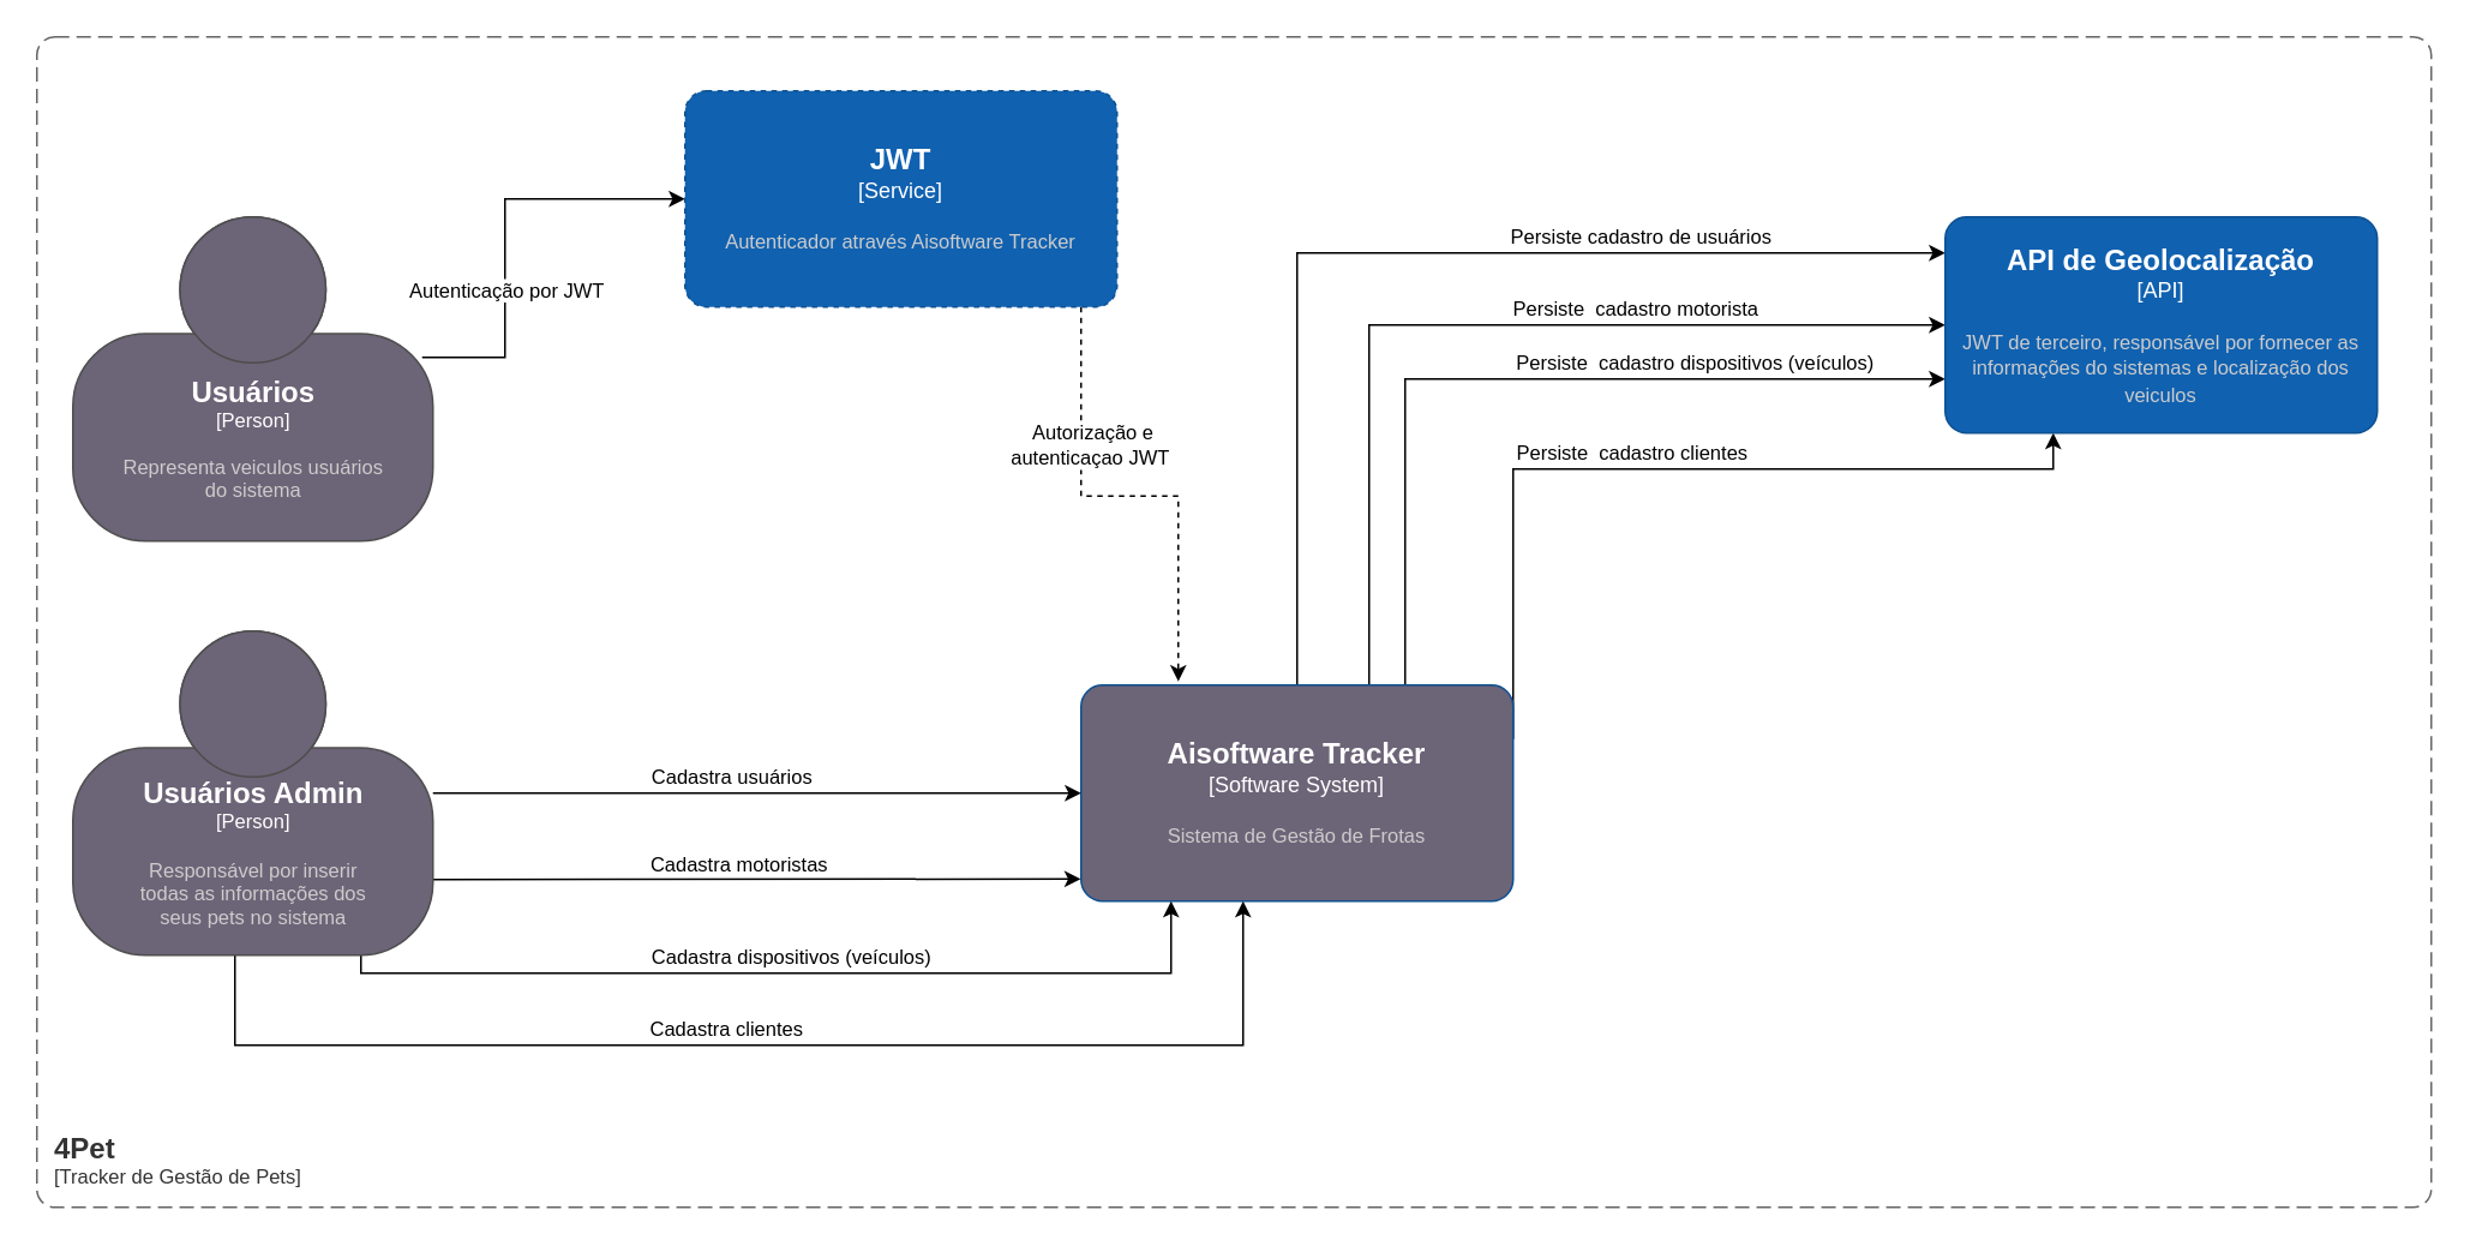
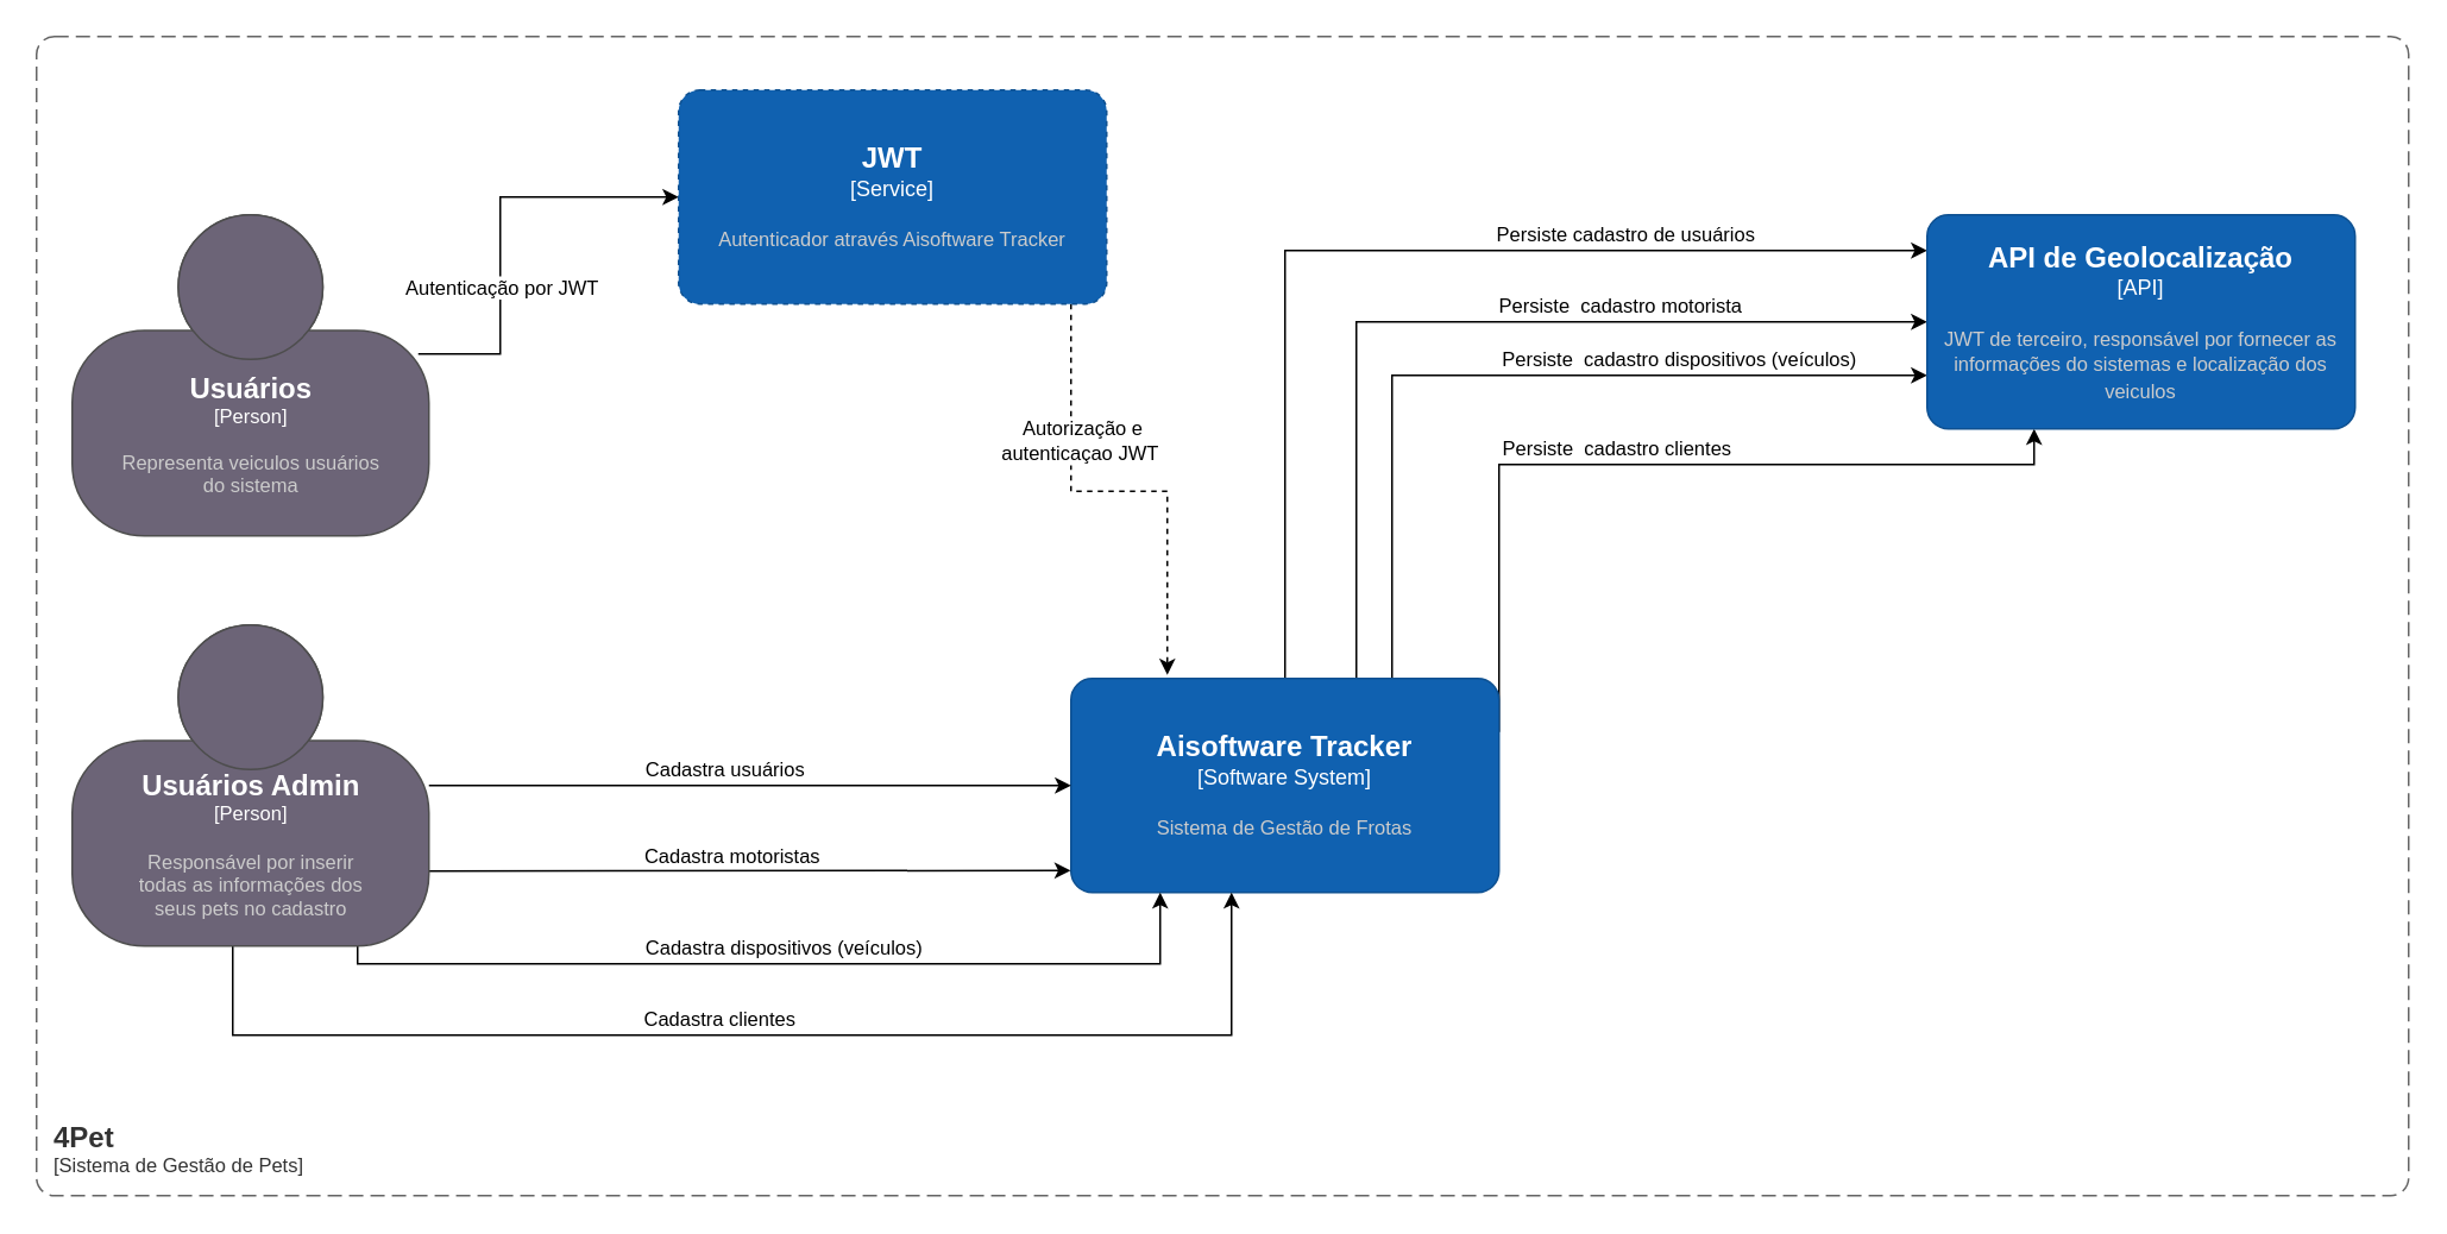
- <mxCell id="10" value="&lt;font style=&quot;font-size: 16px&quot;&gt;&lt;b&gt;Aisoftware Tracker&lt;/b&gt;&lt;/font&gt;&lt;div&gt;[Software System]&lt;/div&gt;&lt;br&gt;&lt;div&gt;&lt;font style=&quot;font-size: 11px&quot;&gt;&lt;font color=&quot;#cccccc&quot;&gt;Sistema de Gestão de Frotas &lt;/font&gt;&lt;/div&gt;" style="rounded=1;whiteSpace=wrap;html=1;labelBackgroundColor=none;fillColor=#6c6477;fontColor=#ffffff;align=center;arcSize=10;strokeColor=#0D5091;metaEdit=1;resizable=0;points=[[0.25,0,0],[0.5,0,0],[0.75,0,0],[1,0.25,0],[1,0.5,0],[1,0.75,0],[0.75,1,0],[0.5,1,0],[0.25,1,0],[0,0.75,0],[0,0.5,0],[0,0.25,0]];" vertex="1" parent="1"><mxGeometry y="380" width="240" height="120" as="geometry" x="600" /></mxCell>
+ <mxCell id="10" value="&lt;font style=&quot;font-size: 16px&quot;&gt;&lt;b&gt;Aisoftware Tracker&lt;/b&gt;&lt;/font&gt;&lt;div&gt;[Software System]&lt;/div&gt;&lt;br&gt;&lt;div&gt;&lt;font style=&quot;font-size: 11px&quot;&gt;&lt;font color=&quot;#cccccc&quot;&gt;Sistema de Gestão de Frotas &lt;/font&gt;&lt;/div&gt;" style="rounded=1;whiteSpace=wrap;html=1;labelBackgroundColor=none;fillColor=#1061B0;fontColor=#ffffff;align=center;arcSize=10;strokeColor=#0D5091;metaEdit=1;resizable=0;points=[[0.25,0,0],[0.5,0,0],[0.75,0,0],[1,0.25,0],[1,0.5,0],[1,0.75,0],[0.75,1,0],[0.5,1,0],[0.25,1,0],[0,0.75,0],[0,0.5,0],[0,0.25,0]];" vertex="1" parent="1"><mxGeometry y="380" width="240" height="120" as="geometry" x="600" /></mxCell>
- <mxCell id="21" value="&lt;font style=&quot;font-size: 16px&quot;&gt;&lt;b&gt;Usuários Admin&lt;/b&gt;&lt;/font&gt;&lt;div&gt;[Person]&lt;/div&gt;&lt;br&gt;&lt;div&gt;&lt;font style=&quot;font-size: 11px&quot;&gt;&lt;font color=&quot;#cccccc&quot;&gt;Responsável por inserir &#10;todas as informações dos &#10;seus pets no sistema&lt;/font&gt;&lt;/div&gt;" style="html=1;fontSize=11;dashed=0;whitespace=wrap;fillColor=#6C6477;strokeColor=#4D4D4D;fontColor=#ffffff;shape=mxgraph.c4.person2;align=center;metaEdit=1;points=[[0.5,0,0],[1,0.5,0],[1,0.75,0],[0.75,1,0],[0.5,1,0],[0.25,1,0],[0,0.75,0],[0,0.5,0]];resizable=0;" vertex="1" parent="1"><mxGeometry x="40" y="350" width="200" height="180" as="geometry" /></mxCell>
+ <mxCell id="21" value="&lt;font style=&quot;font-size: 16px&quot;&gt;&lt;b&gt;Usuários Admin&lt;/b&gt;&lt;/font&gt;&lt;div&gt;[Person]&lt;/div&gt;&lt;br&gt;&lt;div&gt;&lt;font style=&quot;font-size: 11px&quot;&gt;&lt;font color=&quot;#cccccc&quot;&gt;Responsável por inserir &#10;todas as informações dos &#10;seus pets no cadastro&lt;/font&gt;&lt;/div&gt;" style="html=1;fontSize=11;dashed=0;whitespace=wrap;fillColor=#6C6477;strokeColor=#4D4D4D;fontColor=#ffffff;shape=mxgraph.c4.person2;align=center;metaEdit=1;points=[[0.5,0,0],[1,0.5,0],[1,0.75,0],[0.75,1,0],[0.5,1,0],[0.25,1,0],[0,0.75,0],[0,0.5,0]];resizable=0;" vertex="1" parent="1"><mxGeometry x="40" y="350" width="200" height="180" as="geometry" /></mxCell>
- <mxCell id="22" value="&lt;font style=&quot;font-size: 16px&quot;&gt;&lt;b&gt;&lt;div style=&quot;text-align: left&quot;&gt;4Pet&lt;/div&gt;&lt;/b&gt;&lt;/font&gt;&lt;div style=&quot;text-align: left&quot;&gt;[Tracker de Gestão de Pets]&lt;/div&gt;" style="rounded=1;fontSize=11;whiteSpace=wrap;html=1;dashed=1;arcSize=20;fillColor=none;strokeColor=#666666;fontColor=#333333;labelBackgroundColor=none;align=left;verticalAlign=bottom;labelBorderColor=none;spacingTop=0;spacing=10;dashPattern=8 4;metaEdit=1;rotatable=0;perimeter=rectanglePerimeter;noLabel=0;labelPadding=0;allowArrows=0;connectable=0;expand=0;recursiveResize=0;editable=1;pointerEvents=0;absoluteArcSize=1;points=[[0.25,0,0],[0.5,0,0],[0.75,0,0],[1,0.25,0],[1,0.5,0],[1,0.75,0],[0.75,1,0],[0.5,1,0],[0.25,1,0],[0,0.75,0],[0,0.5,0],[0,0.25,0]];" vertex="1" parent="1"><mxGeometry x="20" y="20" width="1330" height="650" as="geometry" /></mxCell>
+ <mxCell id="22" value="&lt;font style=&quot;font-size: 16px&quot;&gt;&lt;b&gt;&lt;div style=&quot;text-align: left&quot;&gt;4Pet&lt;/div&gt;&lt;/b&gt;&lt;/font&gt;&lt;div style=&quot;text-align: left&quot;&gt;[Sistema de Gestão de Pets]&lt;/div&gt;" style="rounded=1;fontSize=11;whiteSpace=wrap;html=1;dashed=1;arcSize=20;fillColor=none;strokeColor=#666666;fontColor=#333333;labelBackgroundColor=none;align=left;verticalAlign=bottom;labelBorderColor=none;spacingTop=0;spacing=10;dashPattern=8 4;metaEdit=1;rotatable=0;perimeter=rectanglePerimeter;noLabel=0;labelPadding=0;allowArrows=0;connectable=0;expand=0;recursiveResize=0;editable=1;pointerEvents=0;absoluteArcSize=1;points=[[0.25,0,0],[0.5,0,0],[0.75,0,0],[1,0.25,0],[1,0.5,0],[1,0.75,0],[0.75,1,0],[0.5,1,0],[0.25,1,0],[0,0.75,0],[0,0.5,0],[0,0.25,0]];" vertex="1" parent="1"><mxGeometry x="20" y="20" width="1330" height="650" as="geometry" /></mxCell>
